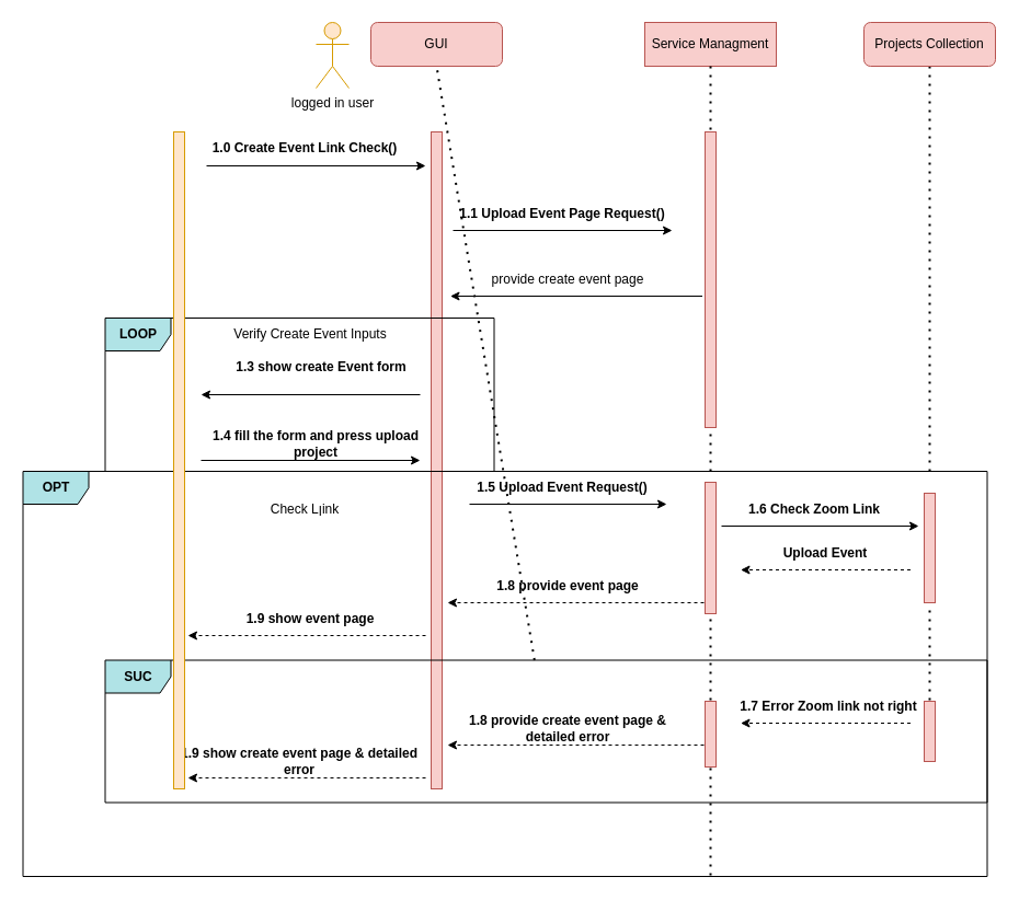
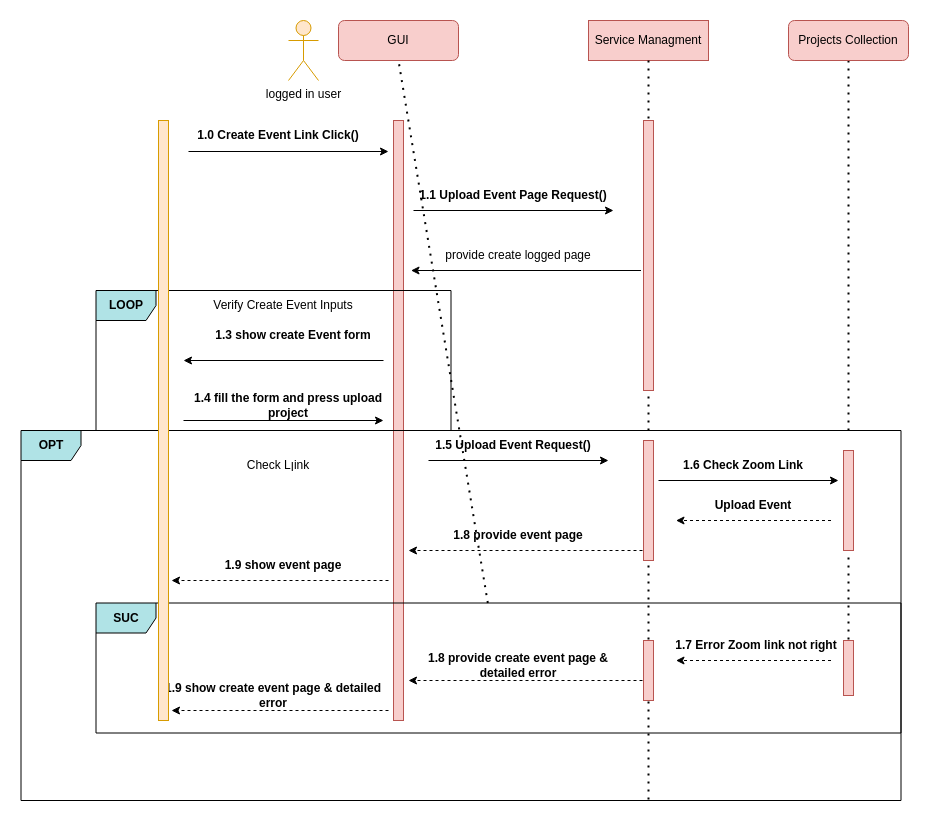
- <mxCell id="8" value="1.0 Create Event Link Check()" style="text;html=1;strokeColor=none;fillColor=none;align=center;verticalAlign=middle;whiteSpace=wrap;rounded=0;shadow=0;glass=0;sketch=0;fontSize=12;fontStyle=1" vertex="1" parent="1"><mxGeometry x="188" y="130" width="180" height="10" as="geometry" /></mxCell>
+ <mxCell id="8" value="1.0 Create Event Link Click()" style="text;html=1;strokeColor=none;fillColor=none;align=center;verticalAlign=middle;whiteSpace=wrap;rounded=0;shadow=0;glass=0;sketch=0;fontSize=12;fontStyle=1" vertex="1" parent="1"><mxGeometry x="188" y="130" width="180" height="10" as="geometry" /></mxCell>
- <mxCell id="41" value="provide create event page" style="text;html=1;strokeColor=none;fillColor=none;align=center;verticalAlign=middle;whiteSpace=wrap;rounded=0;shadow=0;glass=0;sketch=0;fontSize=12;" vertex="1" parent="1"><mxGeometry x="403" y="250" width="230" height="10" as="geometry" /></mxCell>
+ <mxCell id="41" value="provide create logged page" style="text;html=1;strokeColor=none;fillColor=none;align=center;verticalAlign=middle;whiteSpace=wrap;rounded=0;shadow=0;glass=0;sketch=0;fontSize=12;" vertex="1" parent="1"><mxGeometry x="403" y="250" width="230" height="10" as="geometry" /></mxCell>
